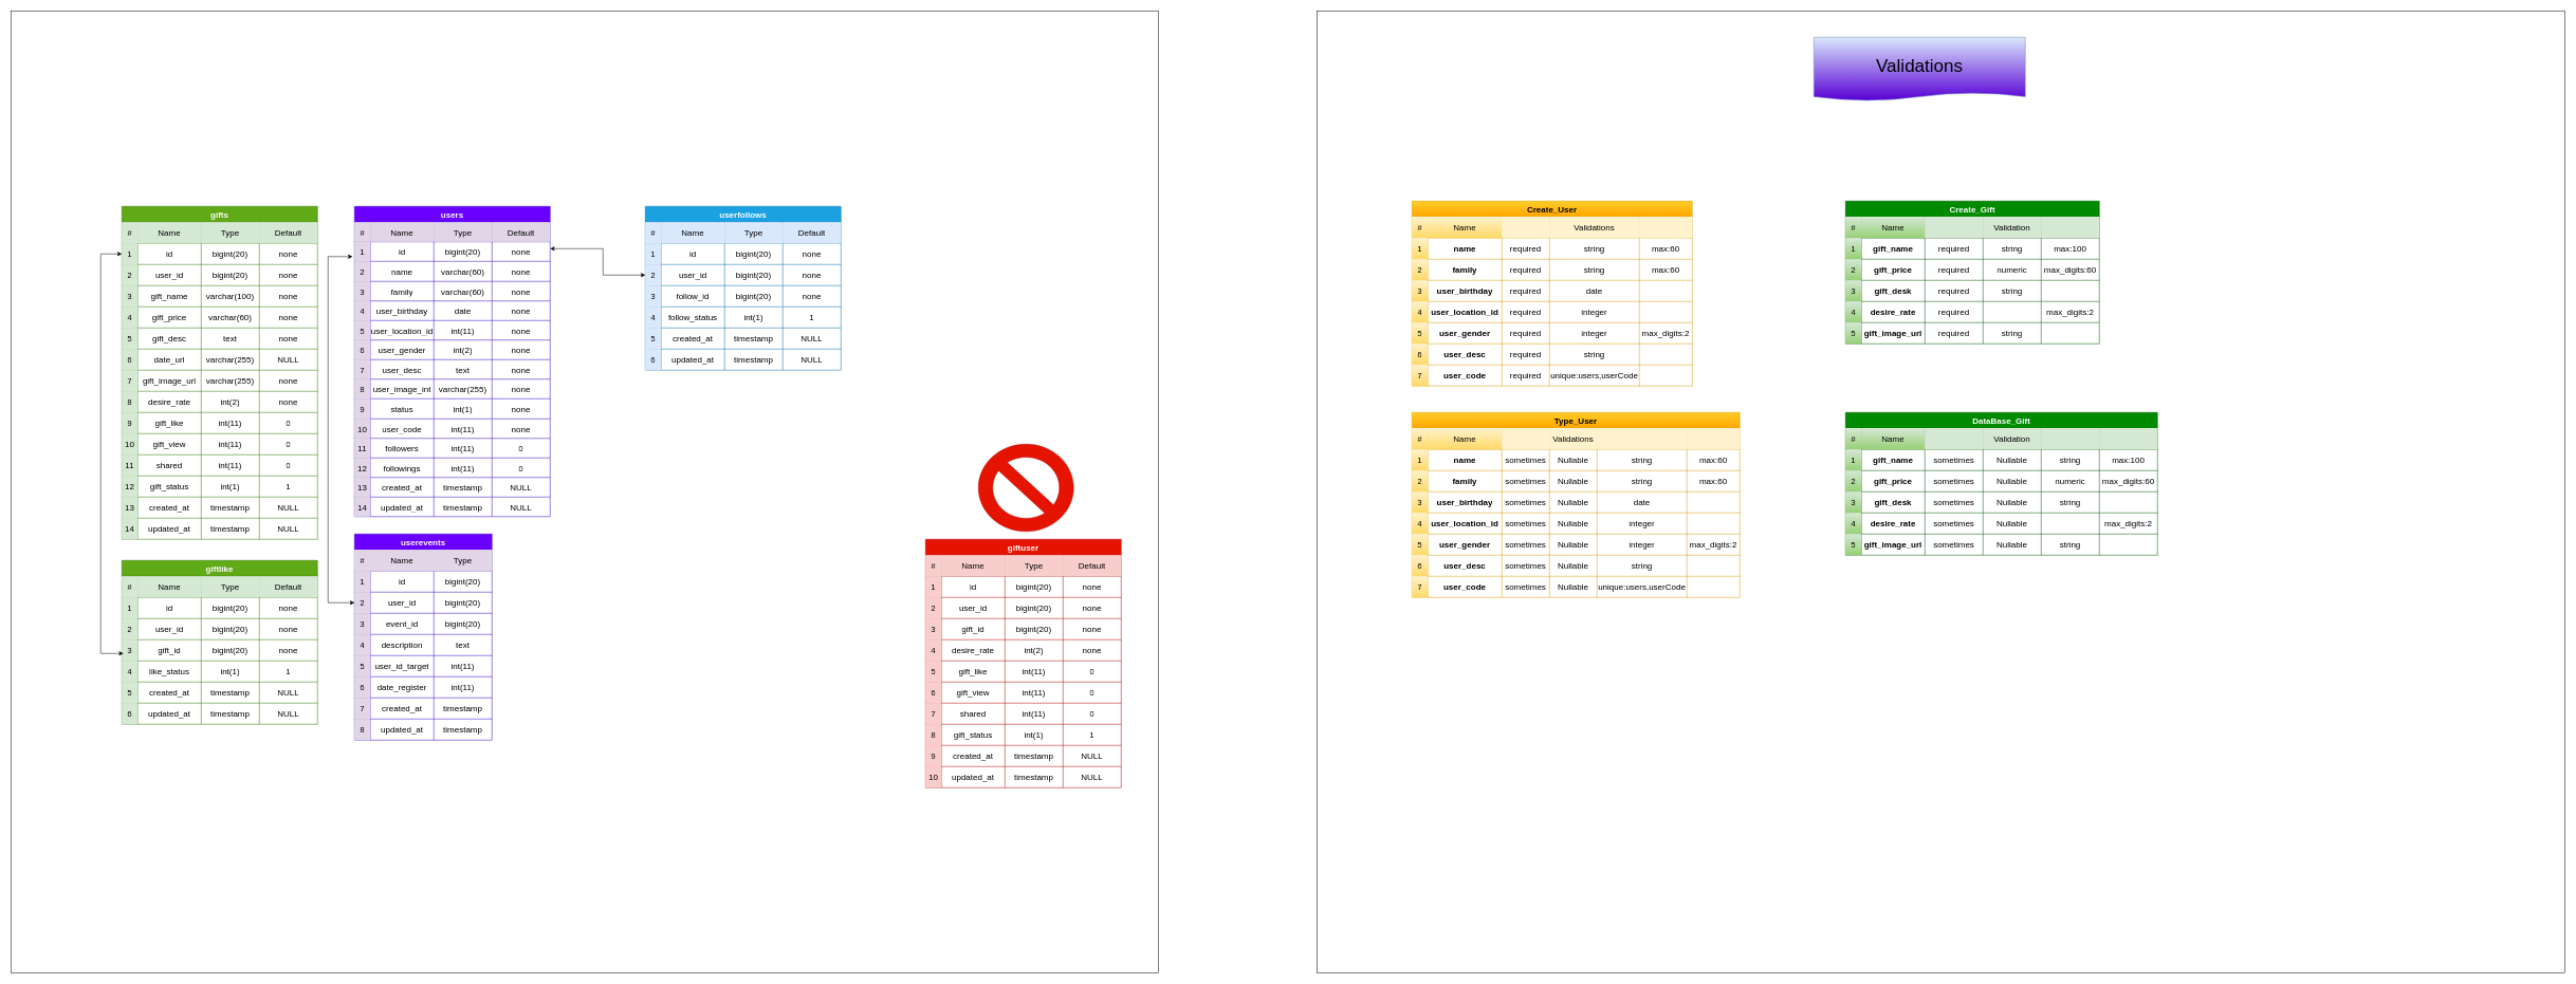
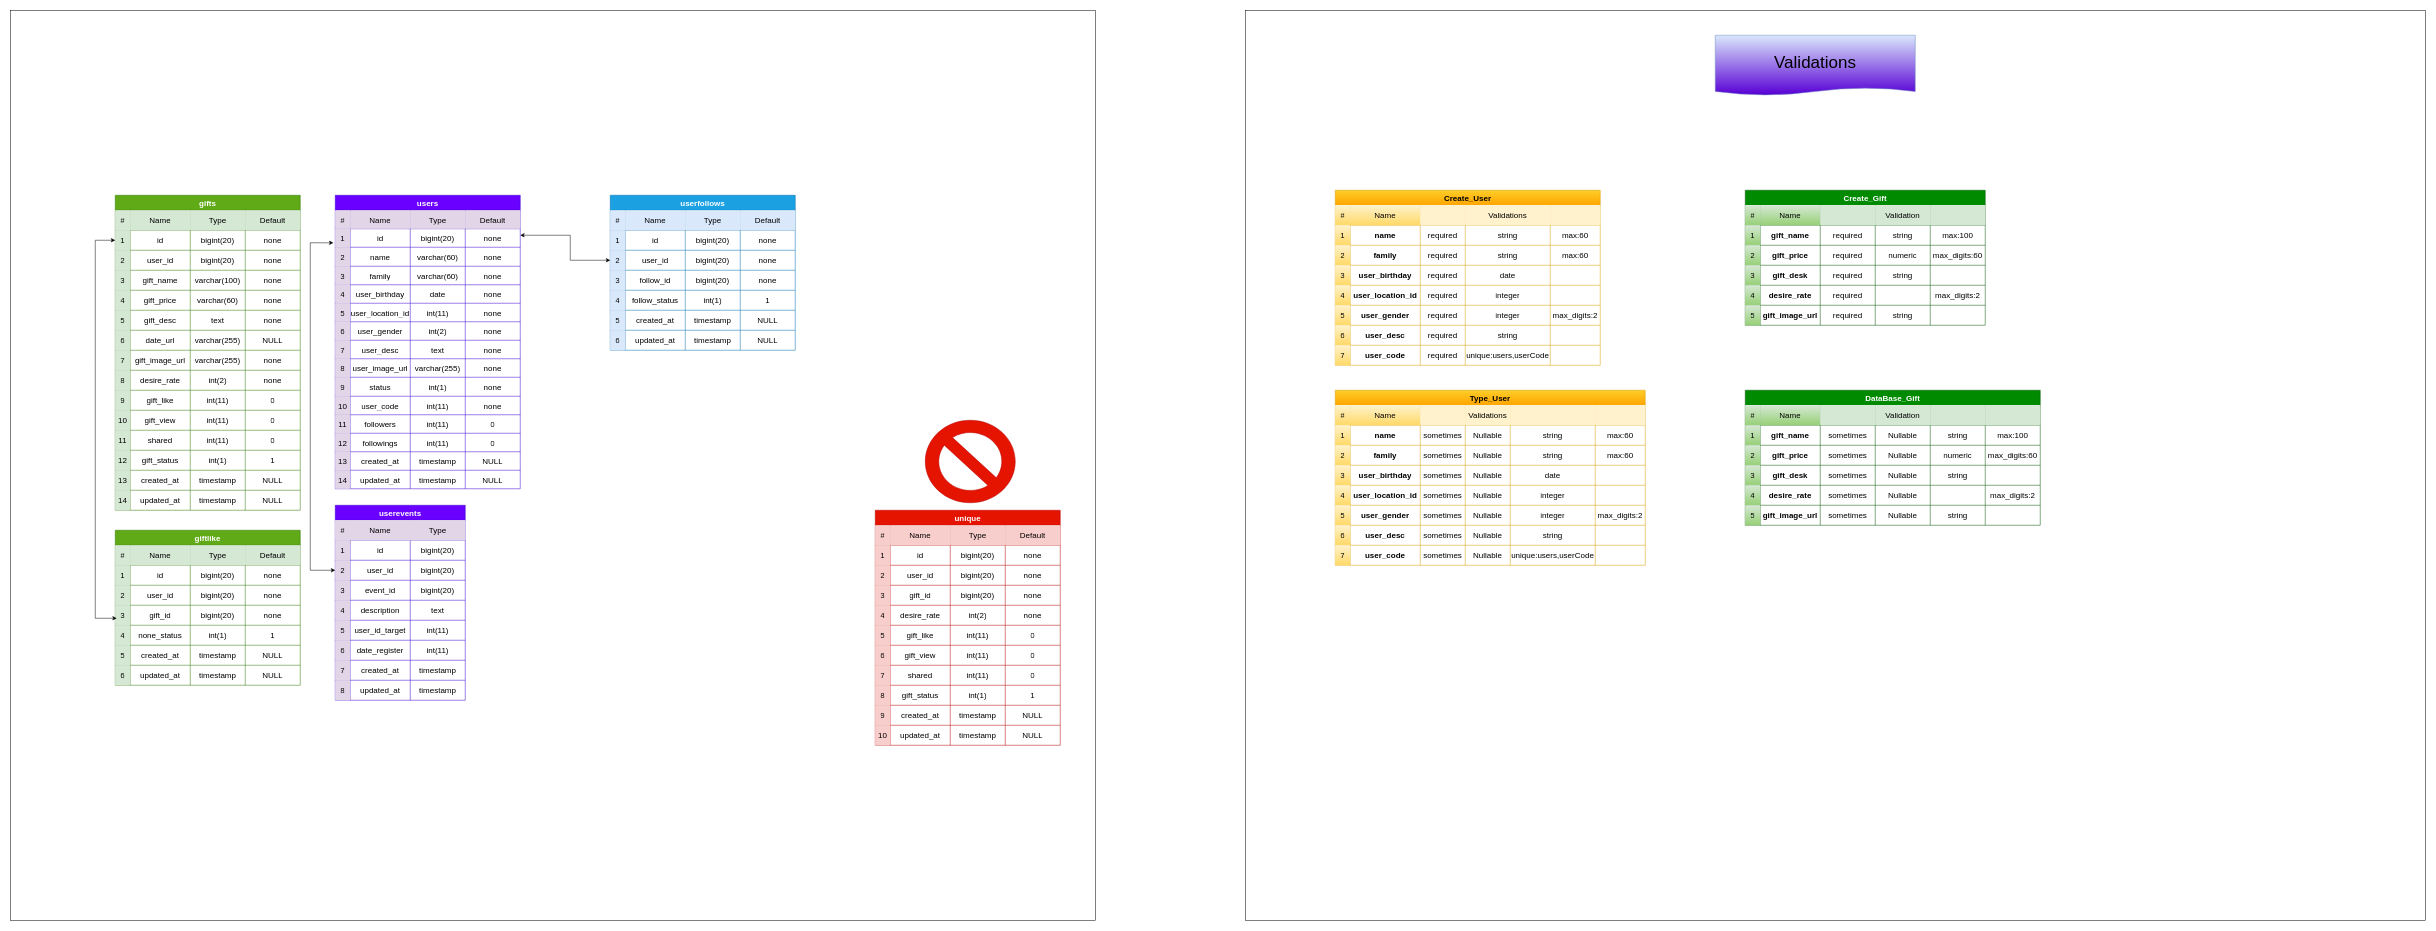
- <mxCell id="46" value="user_image_int" style="shape=partialRectangle;html=1;whiteSpace=wrap;connectable=0;strokeColor=inherit;overflow=hidden;fillColor=none;top=0;left=0;bottom=0;right=0;pointerEvents=1;fontSize=16;" parent="44" vertex="1"><mxGeometry x="30" width="120" height="37" as="geometry"><mxRectangle width="120" height="37" as="alternateBounds" /></mxGeometry></mxCell>
+ <mxCell id="46" value="user_image_url" style="shape=partialRectangle;html=1;whiteSpace=wrap;connectable=0;strokeColor=inherit;overflow=hidden;fillColor=none;top=0;left=0;bottom=0;right=0;pointerEvents=1;fontSize=16;" parent="44" vertex="1"><mxGeometry x="30" width="120" height="37" as="geometry"><mxRectangle width="120" height="37" as="alternateBounds" /></mxGeometry></mxCell>
- <mxCell id="155" value="giftuser" style="shape=table;startSize=30;container=1;collapsible=0;childLayout=tableLayout;strokeColor=#B20000;fontSize=16;fillColor=#e51400;fontStyle=1;fontColor=#ffffff;" parent="1" vertex="1"><mxGeometry x="1750" y="1020" width="370" height="470" as="geometry" /></mxCell>
+ <mxCell id="155" value="unique" style="shape=table;startSize=30;container=1;collapsible=0;childLayout=tableLayout;strokeColor=#B20000;fontSize=16;fillColor=#e51400;fontStyle=1;fontColor=#ffffff;" parent="1" vertex="1"><mxGeometry x="1750" y="1020" width="370" height="470" as="geometry" /></mxCell>
- <mxCell id="309" value="like_status" style="shape=partialRectangle;html=1;whiteSpace=wrap;connectable=0;strokeColor=inherit;overflow=hidden;fillColor=none;top=0;left=0;bottom=0;right=0;pointerEvents=1;fontSize=16;" parent="307" vertex="1"><mxGeometry x="30" width="120" height="40" as="geometry"><mxRectangle width="120" height="40" as="alternateBounds" /></mxGeometry></mxCell>
+ <mxCell id="309" value="none_status" style="shape=partialRectangle;html=1;whiteSpace=wrap;connectable=0;strokeColor=inherit;overflow=hidden;fillColor=none;top=0;left=0;bottom=0;right=0;pointerEvents=1;fontSize=16;" parent="307" vertex="1"><mxGeometry x="30" width="120" height="40" as="geometry"><mxRectangle width="120" height="40" as="alternateBounds" /></mxGeometry></mxCell>
